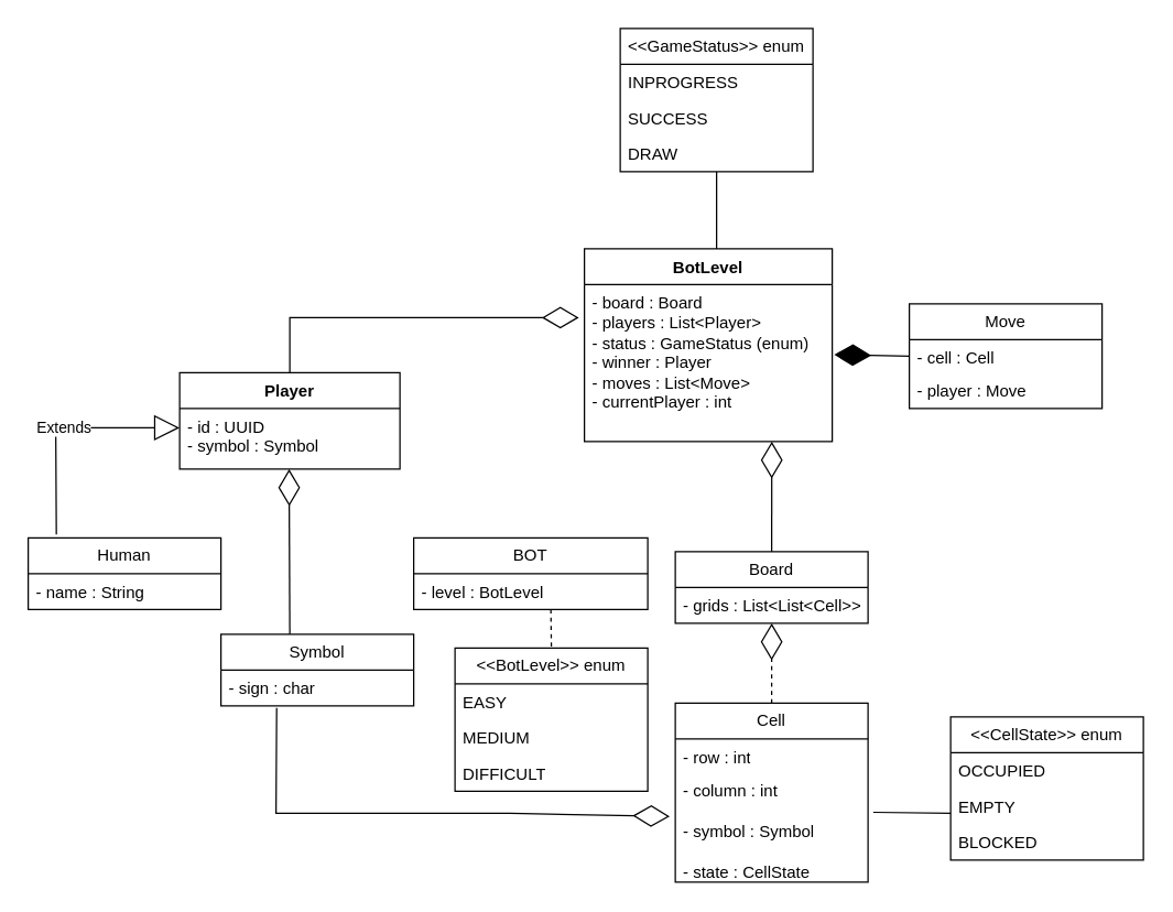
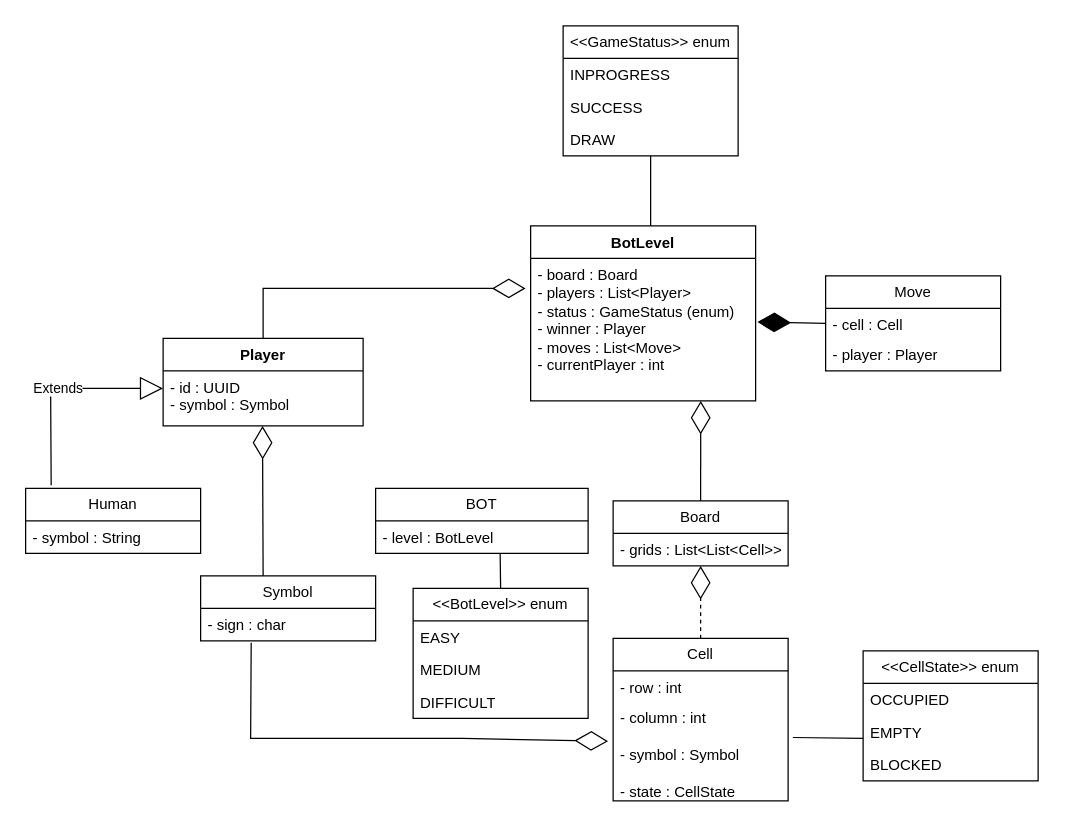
- <mxCell id="26" value="- player : Move" style="text;strokeColor=none;fillColor=none;align=left;verticalAlign=top;spacingLeft=4;spacingRight=4;overflow=hidden;rotatable=0;points=[[0,0.5],[1,0.5]];portConstraint=eastwest;whiteSpace=wrap;html=1;" vertex="1" parent="24"><mxGeometry y="50" width="140" height="26" as="geometry" /></mxCell>
+ <mxCell id="26" value="- player : Player" style="text;strokeColor=none;fillColor=none;align=left;verticalAlign=top;spacingLeft=4;spacingRight=4;overflow=hidden;rotatable=0;points=[[0,0.5],[1,0.5]];portConstraint=eastwest;whiteSpace=wrap;html=1;" vertex="1" parent="24"><mxGeometry y="50" width="140" height="26" as="geometry" /></mxCell>
- <mxCell id="7" value="- name : String" style="text;strokeColor=none;fillColor=none;align=left;verticalAlign=top;spacingLeft=4;spacingRight=4;overflow=hidden;rotatable=0;points=[[0,0.5],[1,0.5]];portConstraint=eastwest;whiteSpace=wrap;html=1;" vertex="1" parent="6"><mxGeometry y="26" width="140" height="26" as="geometry" /></mxCell>
+ <mxCell id="7" value="- symbol : String" style="text;strokeColor=none;fillColor=none;align=left;verticalAlign=top;spacingLeft=4;spacingRight=4;overflow=hidden;rotatable=0;points=[[0,0.5],[1,0.5]];portConstraint=eastwest;whiteSpace=wrap;html=1;" vertex="1" parent="6"><mxGeometry y="26" width="140" height="26" as="geometry" /></mxCell>
- <mxCell id="42" value="" style="endArrow=none;html=1;rounded=0;entryX=0.5;entryY=0;entryDx=0;entryDy=0;exitX=0.586;exitY=0.995;exitDx=0;exitDy=0;exitPerimeter=0;dashed=1;" edge="1" parent="1" source="9" target="38"><mxGeometry relative="1" as="geometry"><mxPoint x="350" y="450" as="sourcePoint" /><mxPoint x="510" y="450" as="targetPoint" /></mxGeometry></mxCell>
+ <mxCell id="42" value="" style="endArrow=none;html=1;rounded=0;entryX=0.5;entryY=0;entryDx=0;entryDy=0;exitX=0.586;exitY=0.995;exitDx=0;exitDy=0;exitPerimeter=0;" edge="1" parent="1" source="9" target="38"><mxGeometry relative="1" as="geometry"><mxPoint x="350" y="450" as="sourcePoint" /><mxPoint x="510" y="450" as="targetPoint" /></mxGeometry></mxCell>
